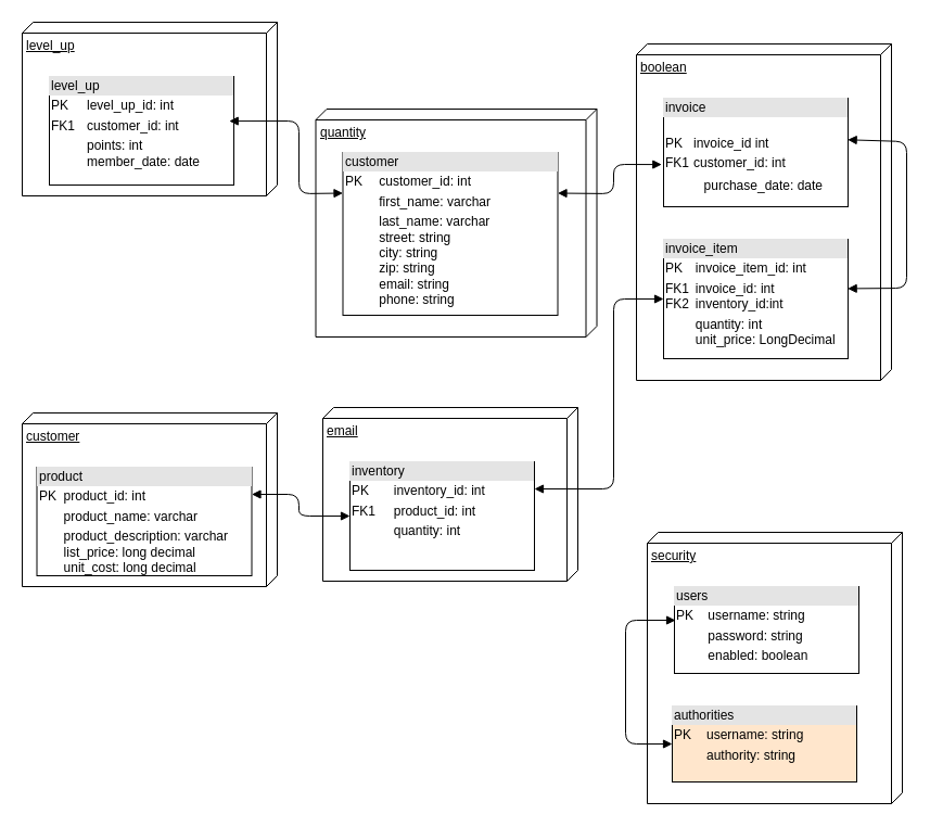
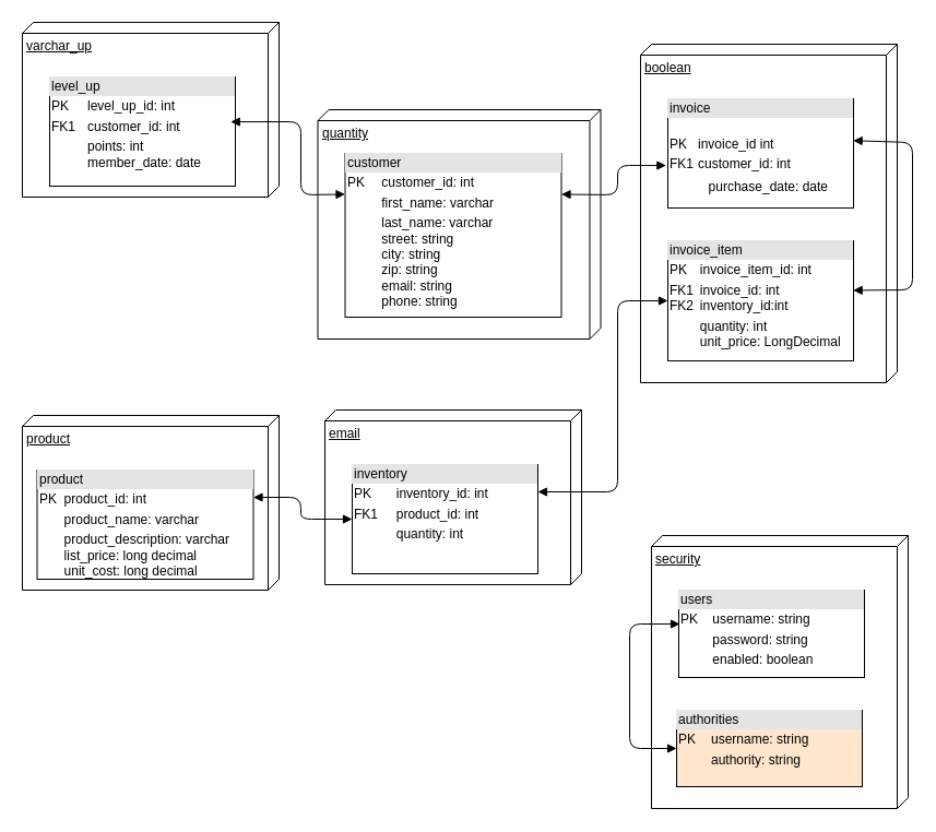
- <mxCell id="3" value="level_up" style="verticalAlign=top;align=left;spacingTop=8;spacingLeft=2;spacingRight=12;shape=cube;size=10;direction=south;fontStyle=4;html=1;" vertex="1" parent="1"><mxGeometry x="20" y="20" width="235" height="160" as="geometry" /></mxCell>
+ <mxCell id="3" value="varchar_up" style="verticalAlign=top;align=left;spacingTop=8;spacingLeft=2;spacingRight=12;shape=cube;size=10;direction=south;fontStyle=4;html=1;" vertex="1" parent="1"><mxGeometry x="20" y="20" width="235" height="160" as="geometry" /></mxCell>
- <mxCell id="16" value="customer" style="verticalAlign=top;align=left;spacingTop=8;spacingLeft=2;spacingRight=12;shape=cube;size=10;direction=south;fontStyle=4;html=1;" vertex="1" parent="1"><mxGeometry x="20" y="380" width="235" height="160" as="geometry" /></mxCell>
+ <mxCell id="16" value="product" style="verticalAlign=top;align=left;spacingTop=8;spacingLeft=2;spacingRight=12;shape=cube;size=10;direction=south;fontStyle=4;html=1;" vertex="1" parent="1"><mxGeometry x="20" y="380" width="235" height="160" as="geometry" /></mxCell>
